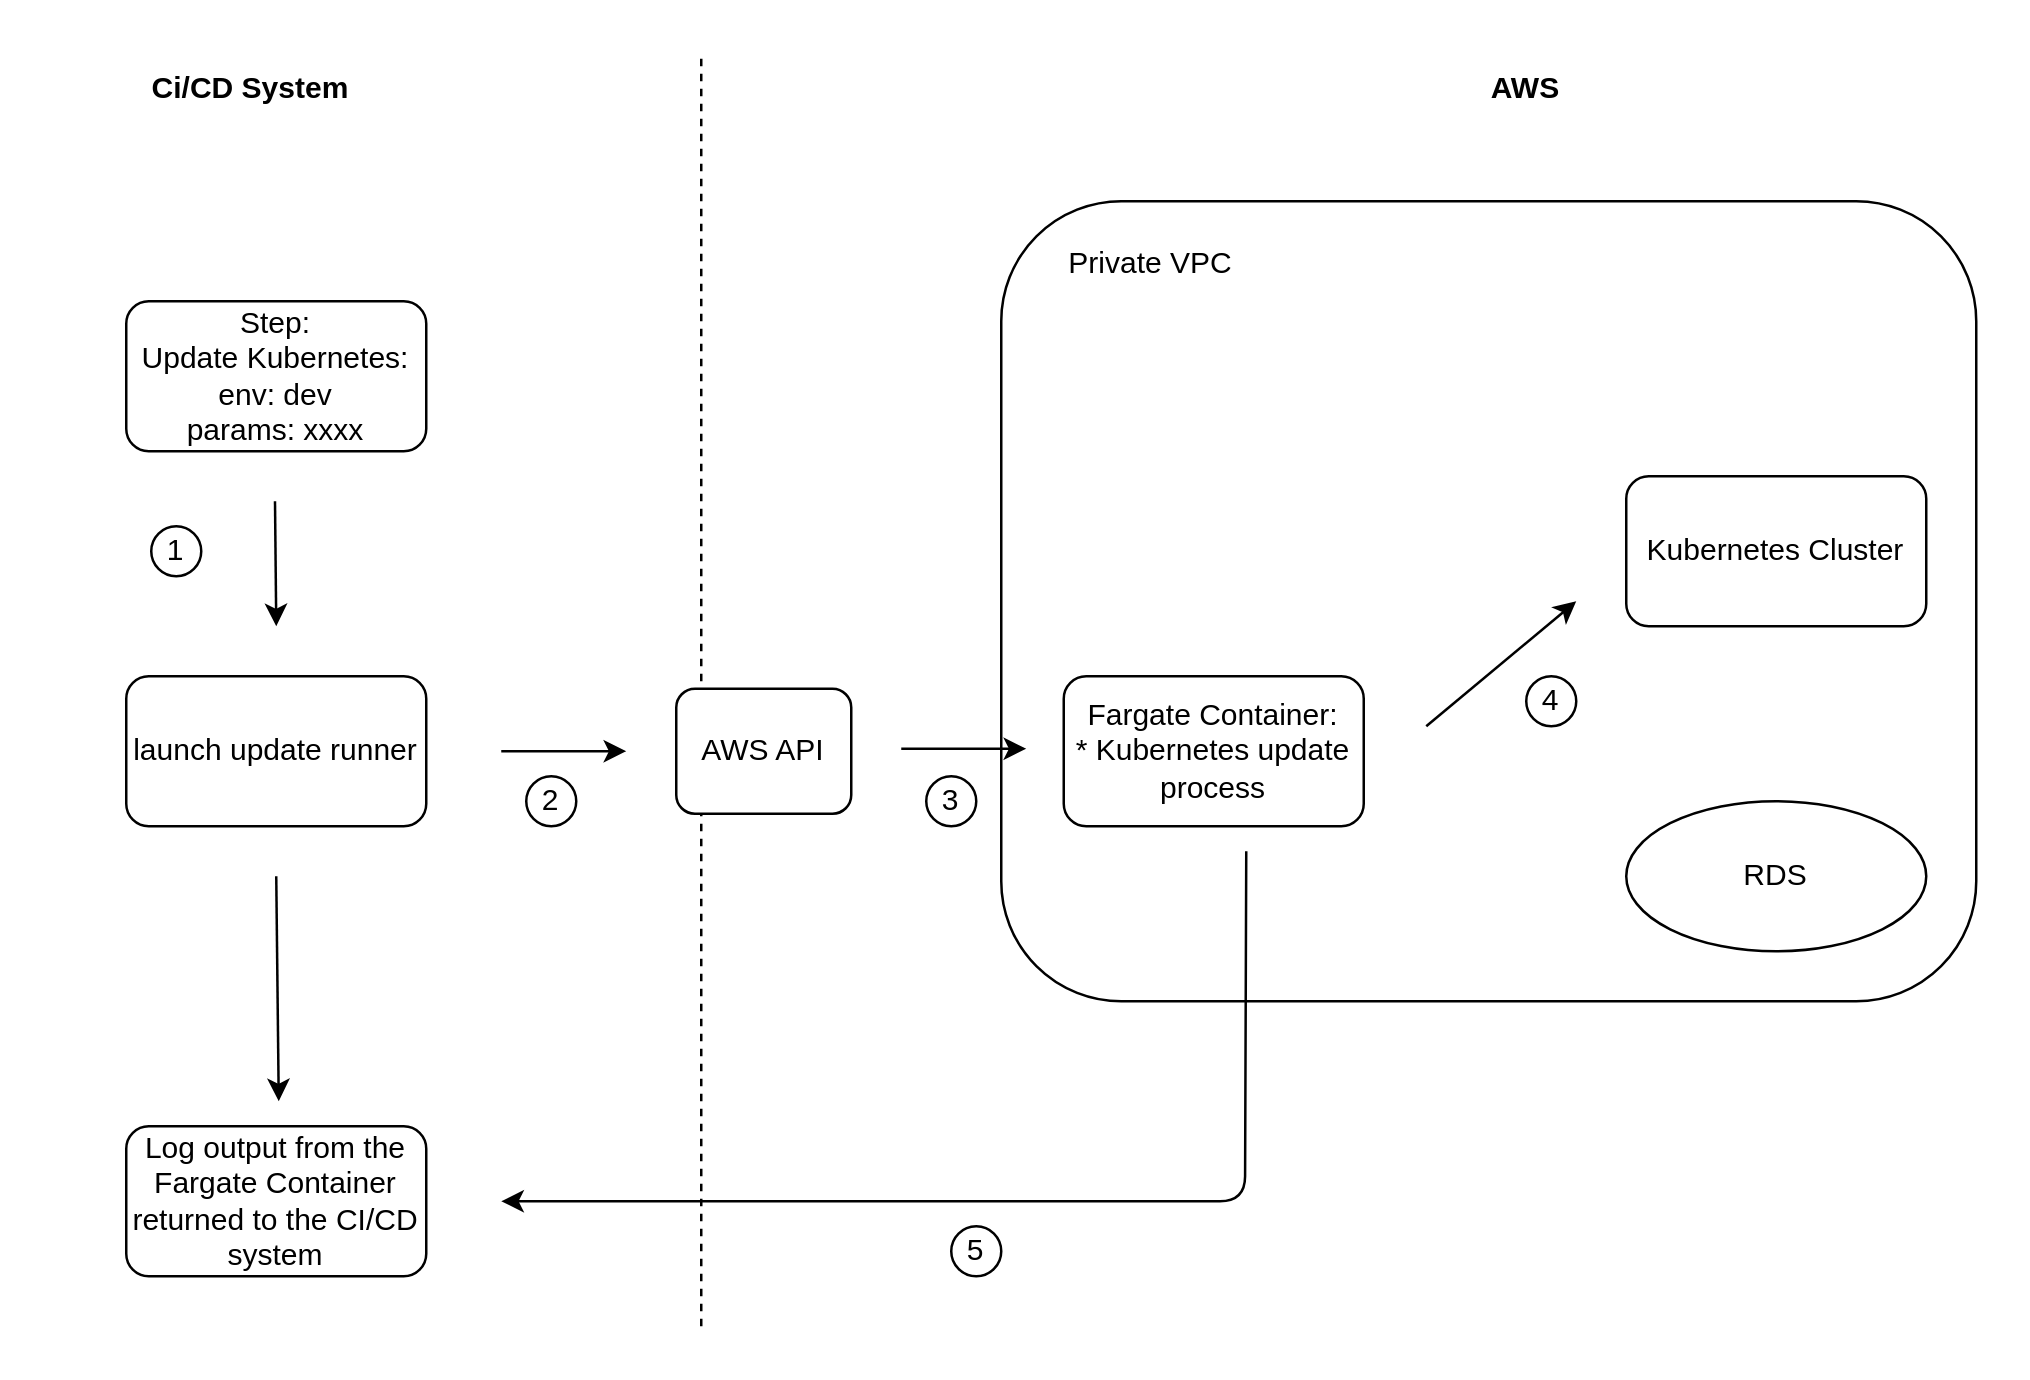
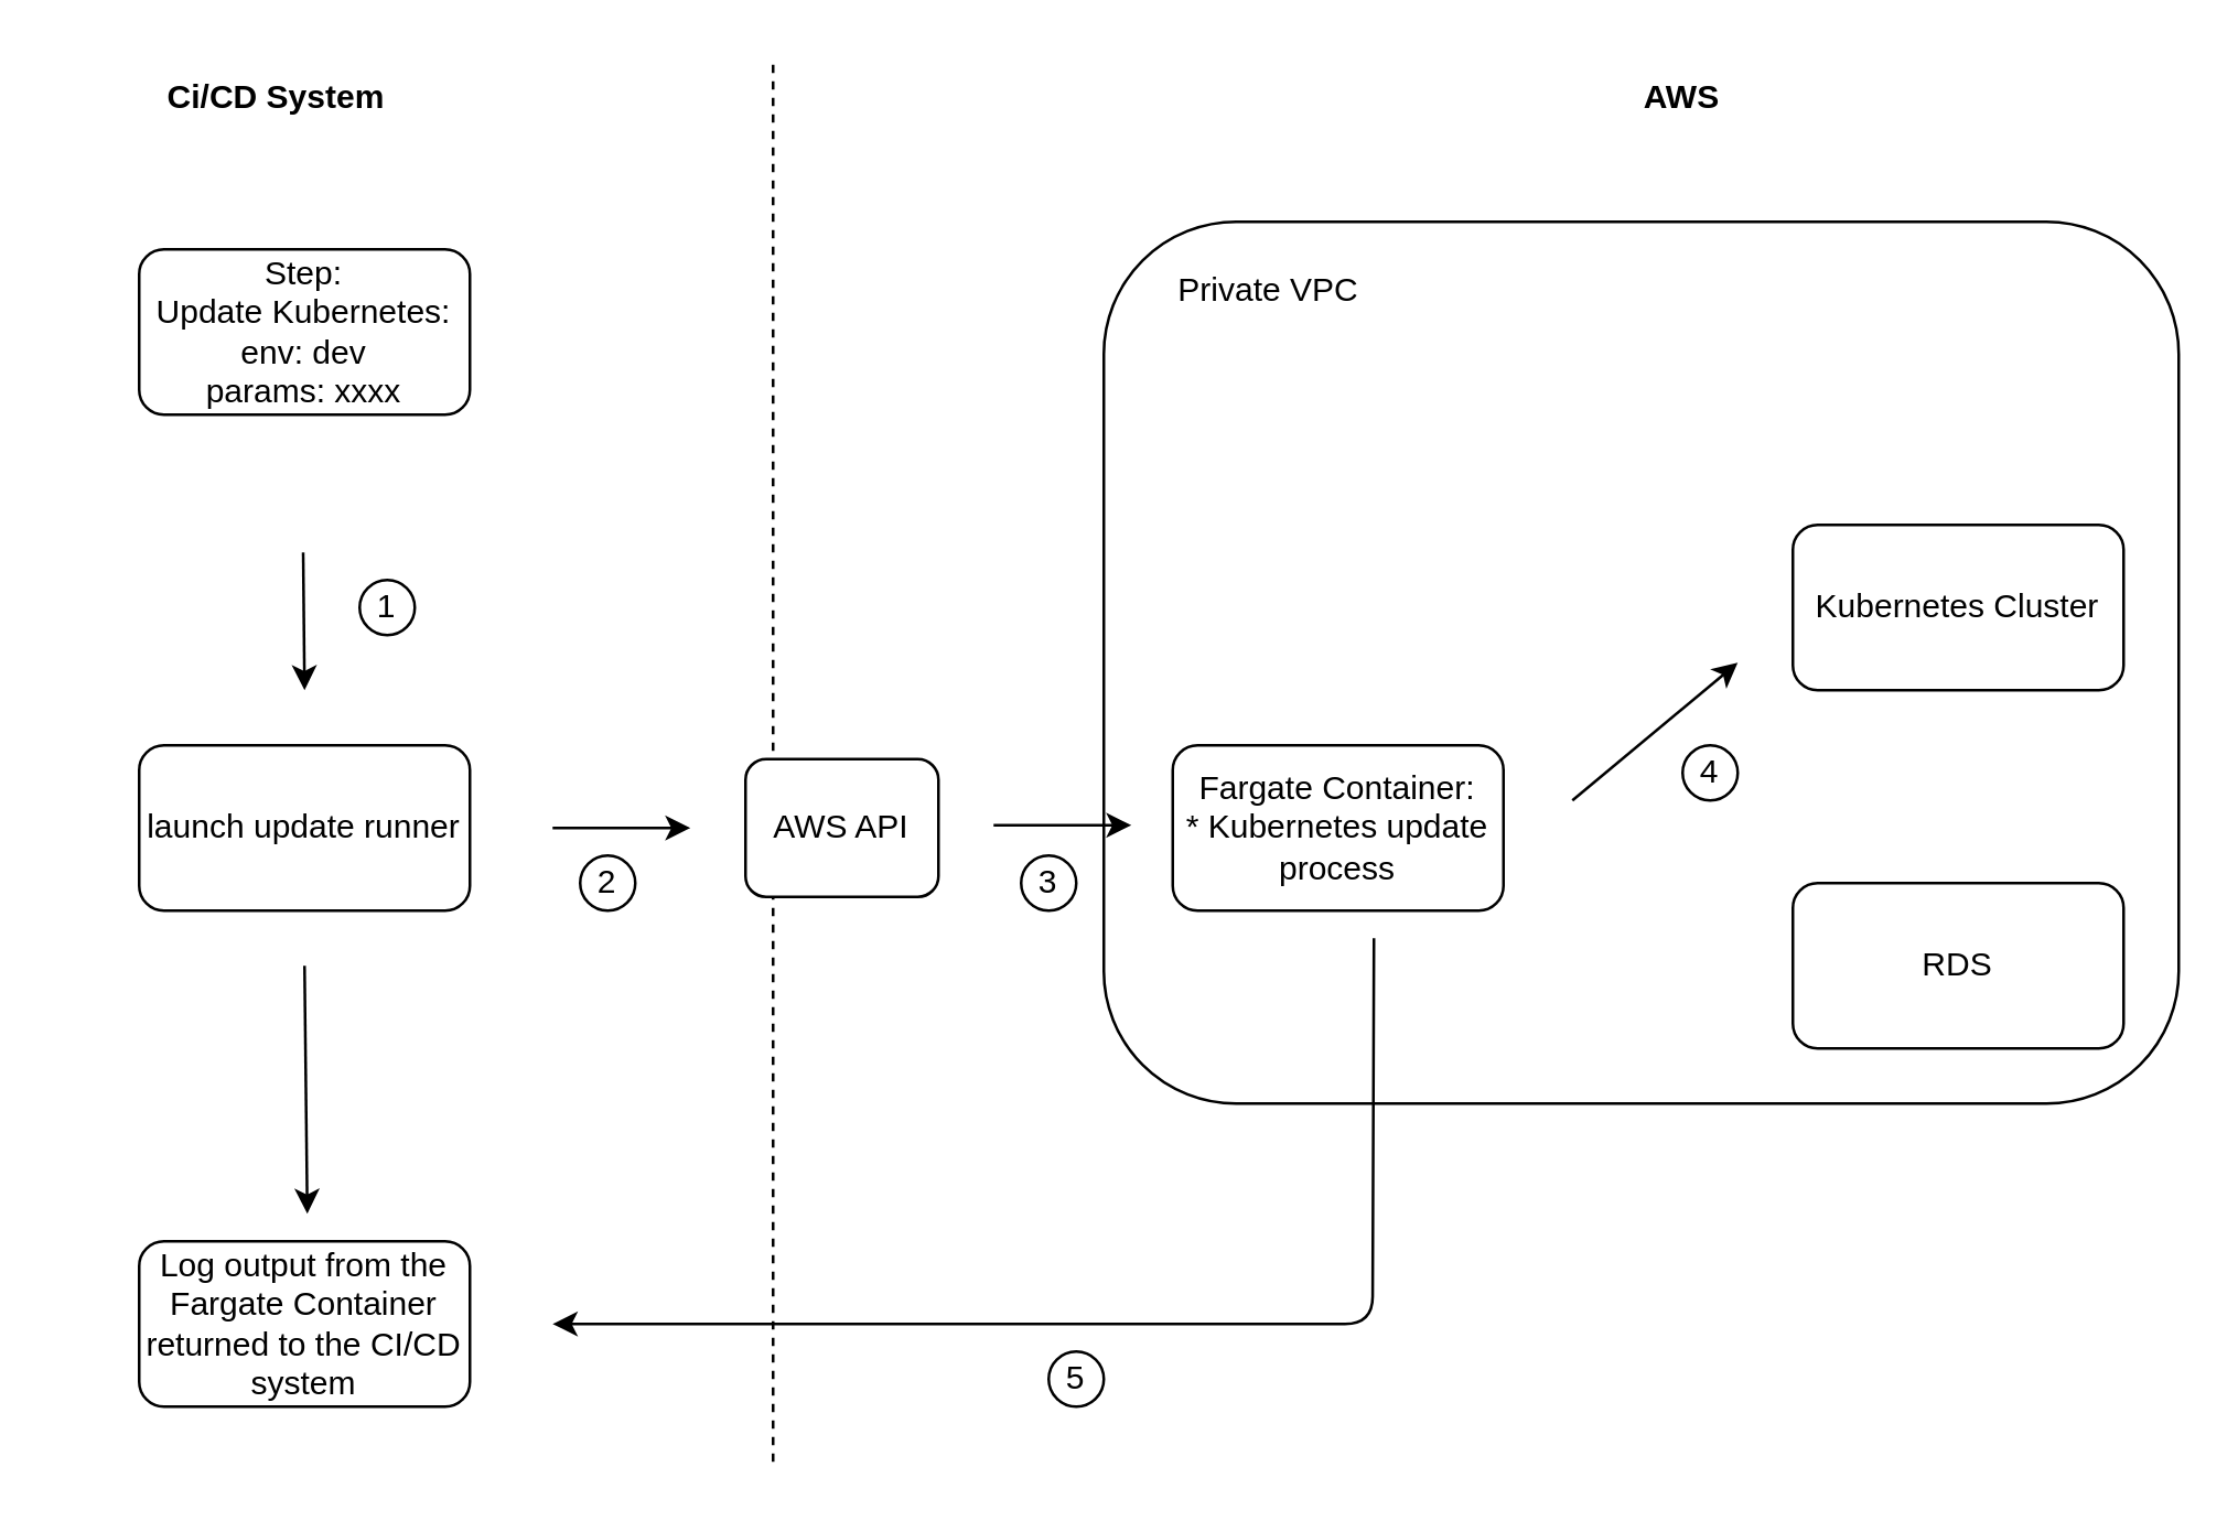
- <mxCell id="4" value="Step:&lt;br&gt;Update Kubernetes:&lt;br&gt;env: dev&lt;br&gt;params: xxxx" style="rounded=1;whiteSpace=wrap;html=1;" vertex="1" parent="1"><mxGeometry x="50" y="120" width="120" height="60" as="geometry" /></mxCell>
+ <mxCell id="4" value="Step:&lt;br&gt;Update Kubernetes:&lt;br&gt;env: dev&lt;br&gt;params: xxxx" style="rounded=1;whiteSpace=wrap;html=1;" vertex="1" parent="1"><mxGeometry x="50" y="90" width="120" height="60" as="geometry" /></mxCell>
- <mxCell id="17" value="1" style="ellipse;whiteSpace=wrap;html=1;aspect=fixed;" vertex="1" parent="1"><mxGeometry x="60" y="210" width="20" height="20" as="geometry" /></mxCell>
+ <mxCell id="17" value="1" style="ellipse;whiteSpace=wrap;html=1;aspect=fixed;" vertex="1" parent="1"><mxGeometry x="130" y="210" width="20" height="20" as="geometry" /></mxCell>
- <mxCell id="12" value="RDS" style="ellipse;whiteSpace=wrap;html=1;" vertex="1" parent="1"><mxGeometry x="650" y="320" width="120" height="60" as="geometry" /></mxCell>
+ <mxCell id="12" value="RDS" style="rounded=1;whiteSpace=wrap;html=1;" vertex="1" parent="1"><mxGeometry x="650" y="320" width="120" height="60" as="geometry" /></mxCell>
